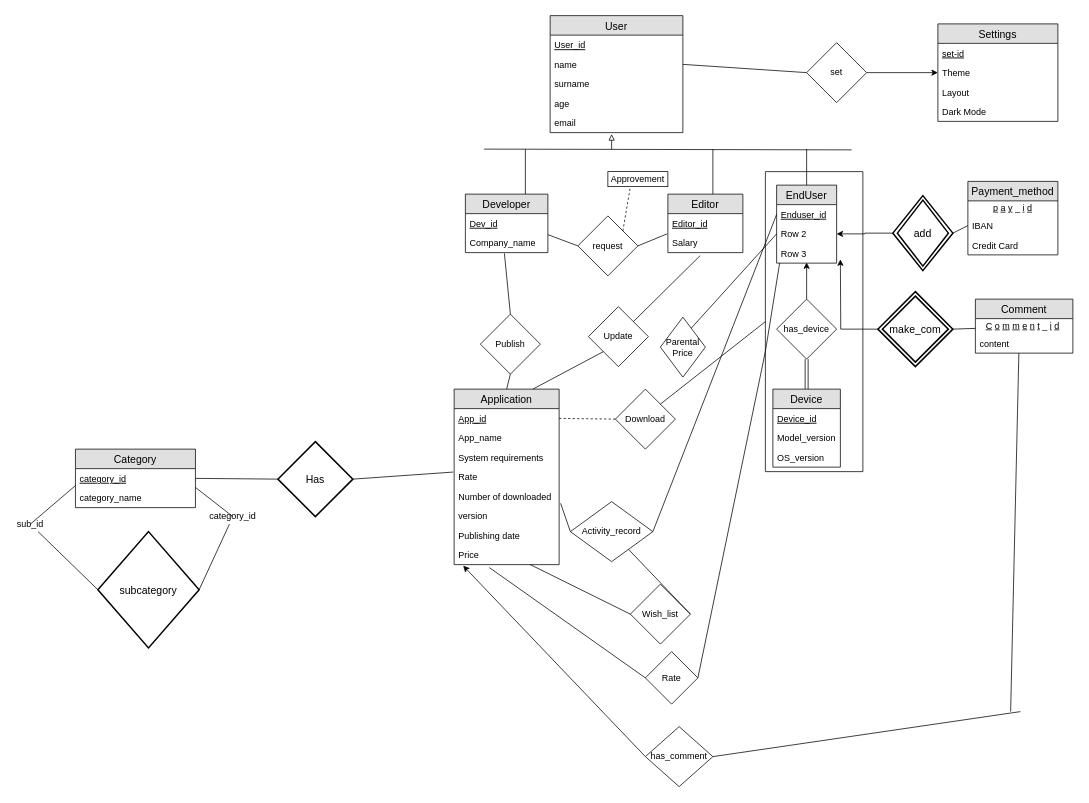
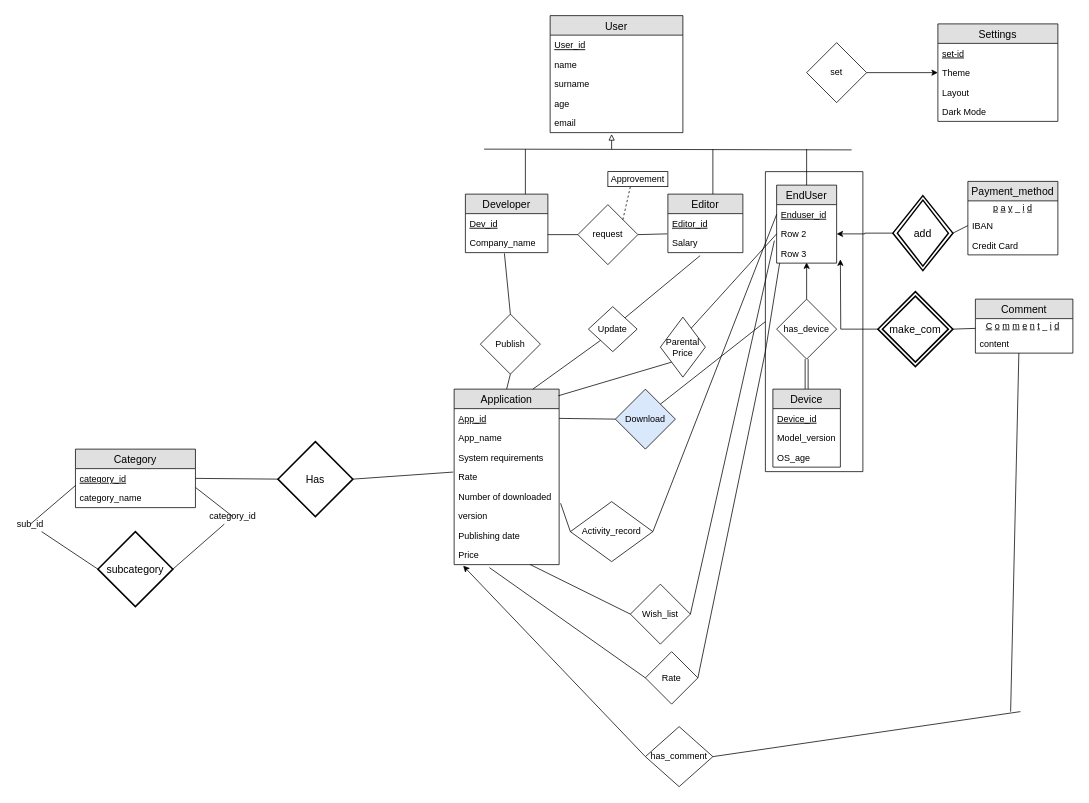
- <mxCell id="70" value="" style="endArrow=none;html=1;strokeColor=#000000;exitX=1;exitY=0.5;exitDx=0;exitDy=0;entryX=0;entryY=0.5;entryDx=0;entryDy=0;" parent="1" source="18" target="56" edge="1"><mxGeometry width="50" height="50" relative="1" as="geometry"><mxPoint x="930" y="198" as="sourcePoint" /><mxPoint x="980" y="148" as="targetPoint" /></mxGeometry></mxCell>
- <mxCell id="54" value="request" style="rhombus;whiteSpace=wrap;html=1;" parent="1" vertex="1"><mxGeometry x="770" y="287" width="80" height="80" as="geometry" /></mxCell>
+ <mxCell id="54" value="request" style="rhombus;whiteSpace=wrap;html=1;" parent="1" vertex="1"><mxGeometry x="770" y="272" width="80" height="80" as="geometry" /></mxCell>
- <mxCell id="6" value="Update" style="rhombus;whiteSpace=wrap;html=1;" parent="1" vertex="1"><mxGeometry x="784" y="408" width="80" height="80" as="geometry" /></mxCell>
+ <mxCell id="6" value="Update" style="rhombus;whiteSpace=wrap;html=1;" parent="1" vertex="1"><mxGeometry x="784" y="408" width="65" height="60" as="geometry" /></mxCell>
+ <mxCell id="95" value="" style="endArrow=none;html=1;exitX=0.992;exitY=0.038;exitDx=0;exitDy=0;exitPerimeter=0;entryX=0;entryY=1;entryDx=0;entryDy=0;" parent="1" source="44" target="94" edge="1"><mxGeometry width="50" height="50" relative="1" as="geometry"><mxPoint x="780" y="548" as="sourcePoint" /><mxPoint x="830" y="498" as="targetPoint" /></mxGeometry></mxCell>
- <mxCell id="64" value="" style="endArrow=none;html=1;strokeColor=#000000;entryX=0;entryY=0.5;entryDx=0;entryDy=0;exitX=1;exitY=0.5;exitDx=0;exitDy=0;dashed=1;" parent="1" source="45" target="13" edge="1"><mxGeometry width="50" height="50" relative="1" as="geometry"><mxPoint x="760" y="588" as="sourcePoint" /><mxPoint x="810" y="538" as="targetPoint" /></mxGeometry></mxCell>
+ <mxCell id="64" value="" style="endArrow=none;html=1;strokeColor=#000000;entryX=0;entryY=0.5;entryDx=0;entryDy=0;exitX=1;exitY=0.5;exitDx=0;exitDy=0;" parent="1" source="45" target="13" edge="1"><mxGeometry width="50" height="50" relative="1" as="geometry"><mxPoint x="760" y="588" as="sourcePoint" /><mxPoint x="810" y="538" as="targetPoint" /></mxGeometry></mxCell>
- <mxCell id="13" value="Download" style="rhombus;whiteSpace=wrap;html=1;" parent="1" vertex="1"><mxGeometry x="820" y="518" width="80" height="80" as="geometry" /></mxCell>
+ <mxCell id="13" value="Download" style="rhombus;whiteSpace=wrap;html=1;fillColor=#dae8fc;" parent="1" vertex="1"><mxGeometry x="820" y="518" width="80" height="80" as="geometry" /></mxCell>
- <mxCell id="36" value="OS_version" style="text;strokeColor=none;fillColor=none;spacingLeft=4;spacingRight=4;overflow=hidden;rotatable=0;points=[[0,0.5],[1,0.5]];portConstraint=eastwest;fontSize=12;" parent="33" vertex="1"><mxGeometry y="78" width="90" height="26" as="geometry" /></mxCell>
+ <mxCell id="36" value="OS_age" style="text;strokeColor=none;fillColor=none;spacingLeft=4;spacingRight=4;overflow=hidden;rotatable=0;points=[[0,0.5],[1,0.5]];portConstraint=eastwest;fontSize=12;" parent="33" vertex="1"><mxGeometry y="78" width="90" height="26" as="geometry" /></mxCell>
- <mxCell id="84" value="" style="endArrow=none;html=1;strokeColor=#000000;exitX=1;exitY=0.5;exitDx=0;exitDy=0;" parent="1" source="83" target="81" edge="1"><mxGeometry width="50" height="50" relative="1" as="geometry"><mxPoint x="960" y="698" as="sourcePoint" /><mxPoint x="1010" y="648" as="targetPoint" /></mxGeometry></mxCell>
+ <mxCell id="84" value="" style="endArrow=none;html=1;strokeColor=#000000;entryX=-0.037;entryY=-0.154;entryDx=0;entryDy=0;entryPerimeter=0;exitX=1;exitY=0.5;exitDx=0;exitDy=0;" parent="1" source="83" target="31" edge="1"><mxGeometry width="50" height="50" relative="1" as="geometry"><mxPoint x="960" y="698" as="sourcePoint" /><mxPoint x="1010" y="648" as="targetPoint" /></mxGeometry></mxCell>
- <mxCell id="106" value="subcategory" style="shape=rhombus;strokeWidth=2;fontSize=17;perimeter=rhombusPerimeter;whiteSpace=wrap;html=1;align=center;fontSize=14;" vertex="1" parent="1"><mxGeometry x="130" y="708" width="135" height="155" as="geometry" /></mxCell>
+ <mxCell id="106" value="subcategory" style="shape=rhombus;strokeWidth=2;fontSize=17;perimeter=rhombusPerimeter;whiteSpace=wrap;html=1;align=center;fontSize=14;" vertex="1" parent="1"><mxGeometry x="130" y="708" width="100" height="100" as="geometry" /></mxCell>
